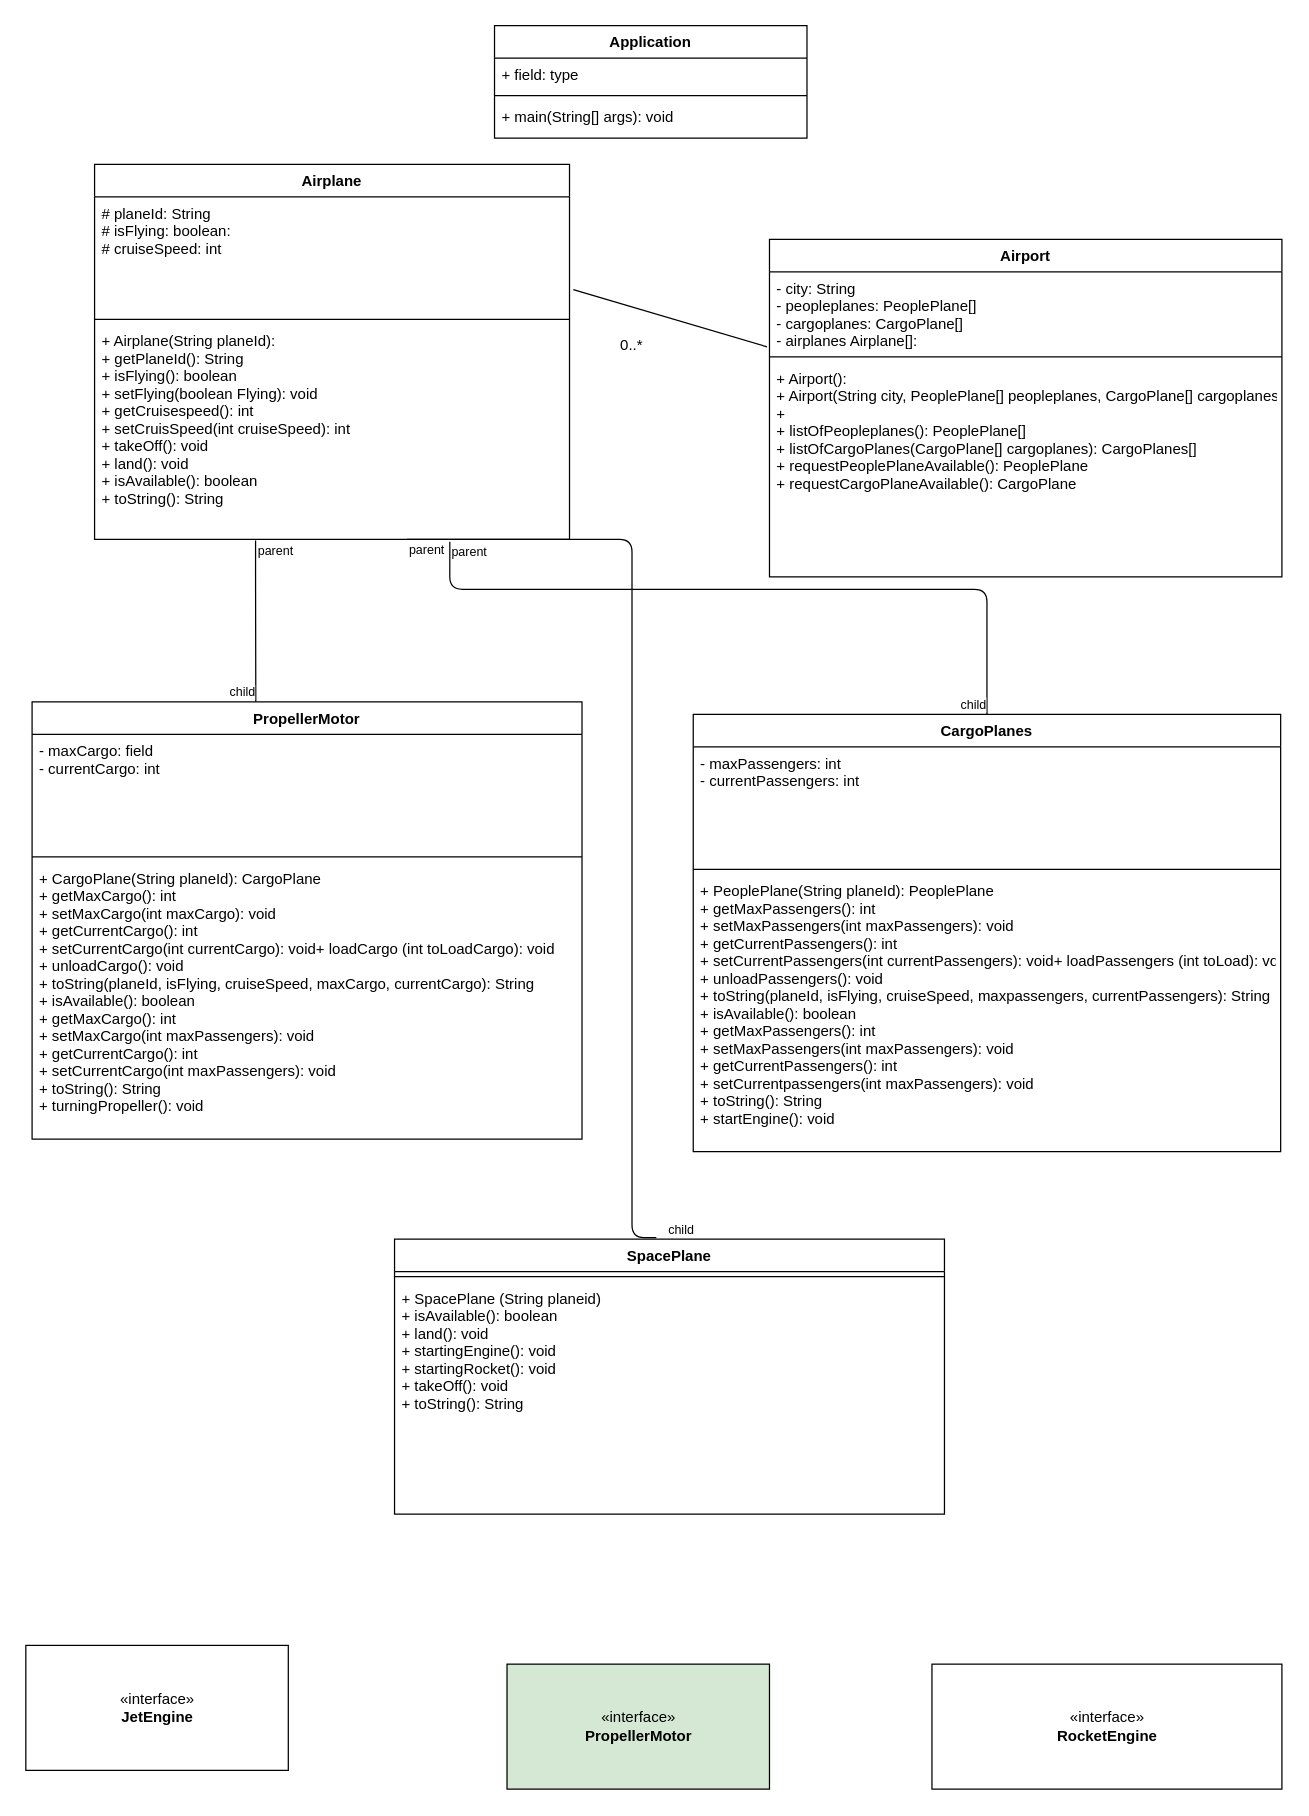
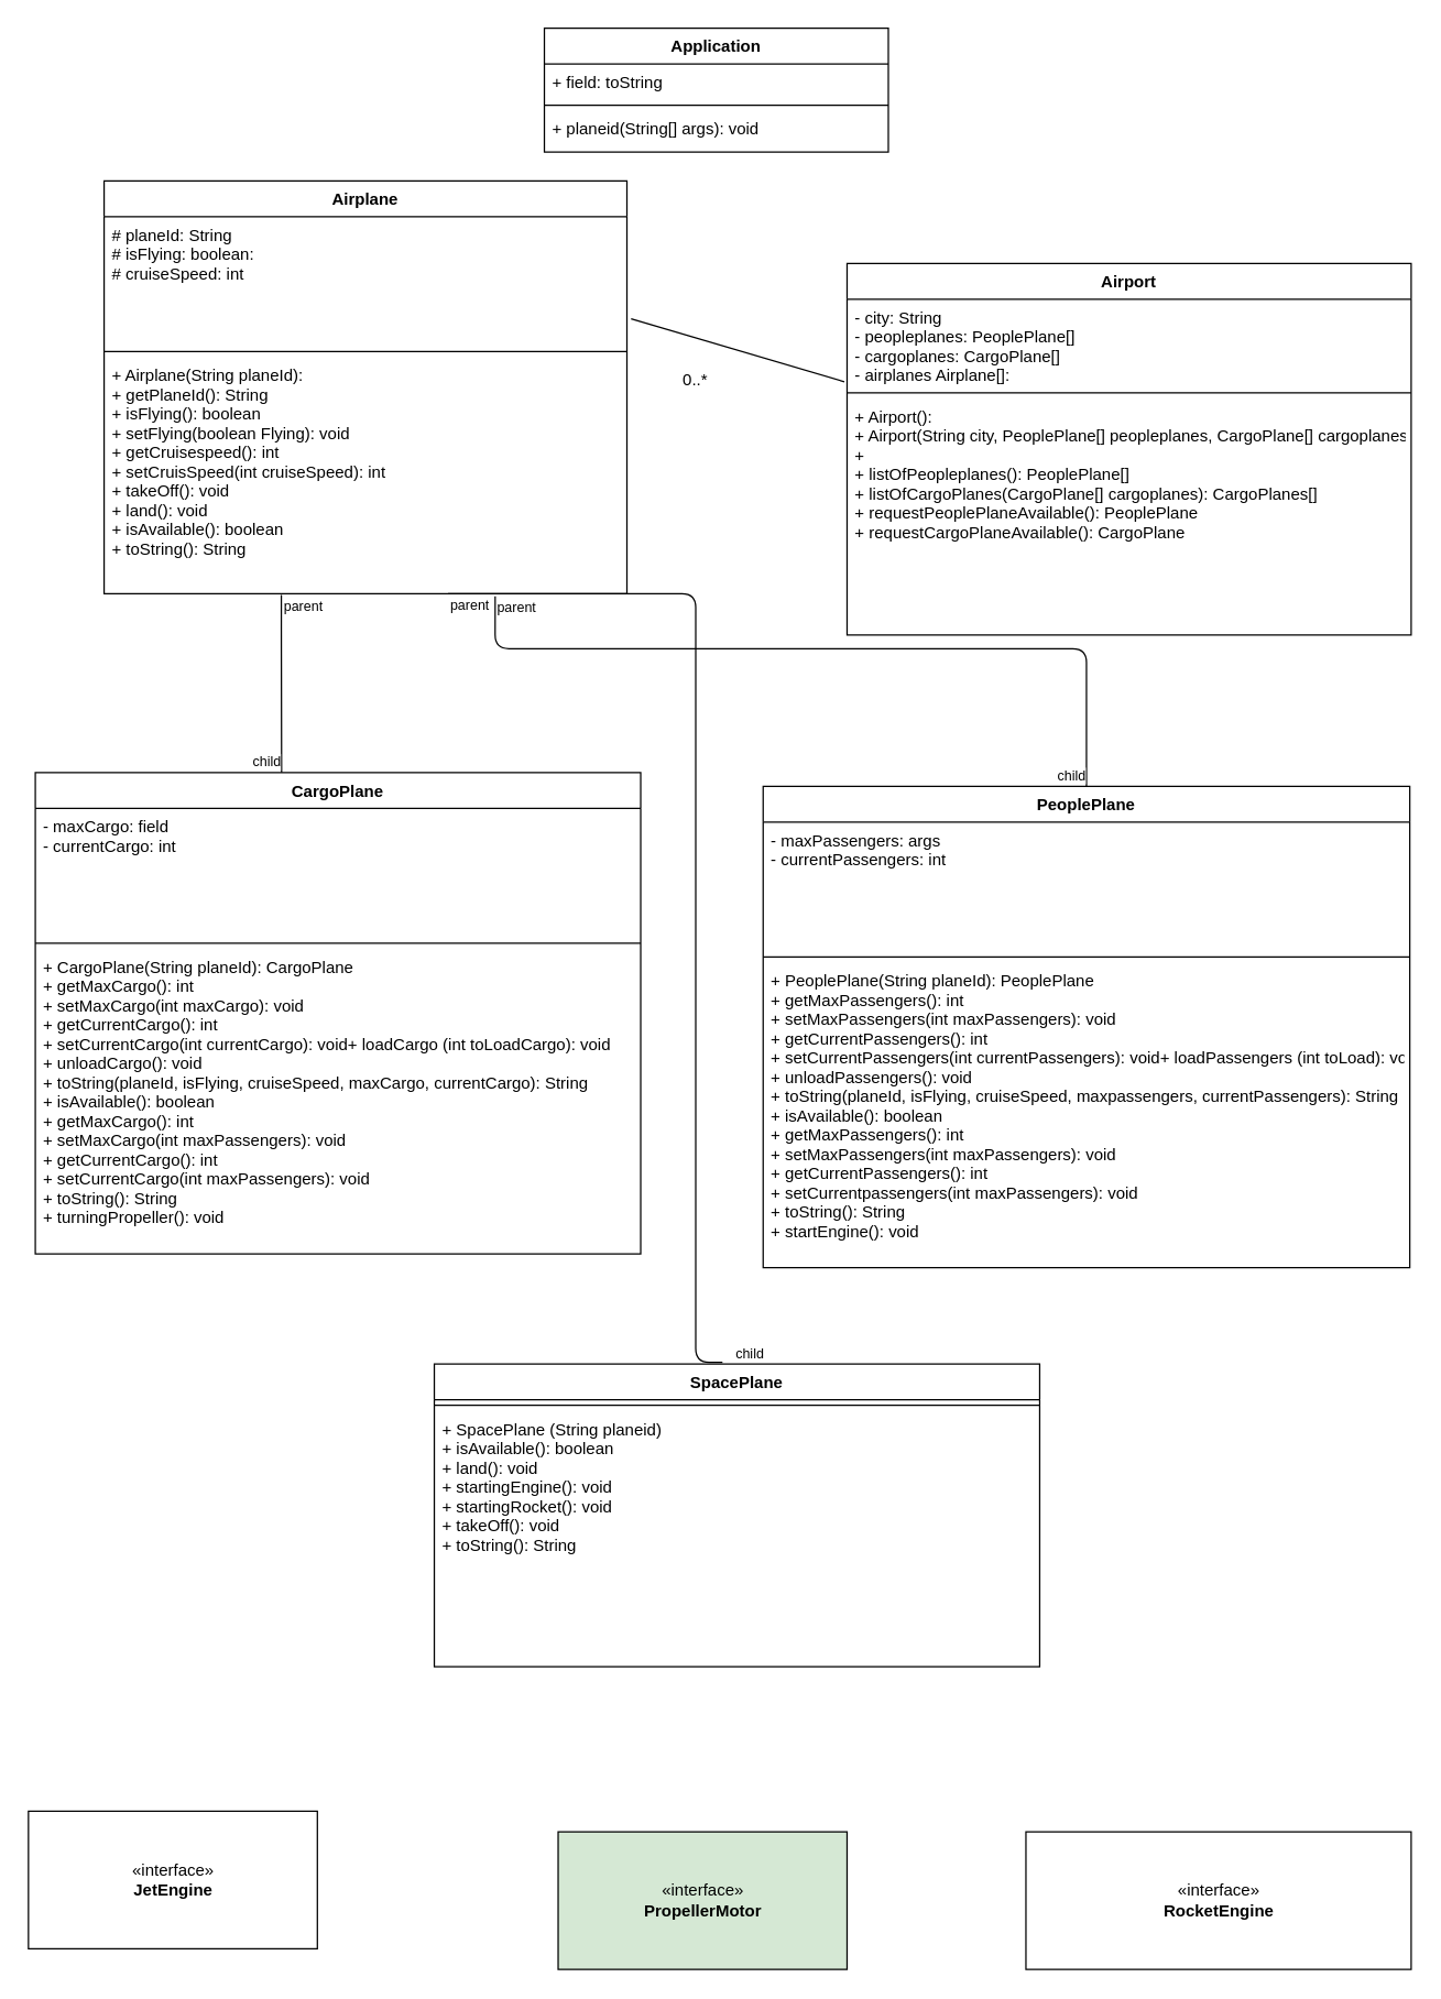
- <mxCell id="3" value="+ field: type" style="text;strokeColor=none;fillColor=none;align=left;verticalAlign=top;spacingLeft=4;spacingRight=4;overflow=hidden;rotatable=0;points=[[0,0.5],[1,0.5]];portConstraint=eastwest;" parent="2" vertex="1"><mxGeometry y="26" width="250" height="26" as="geometry" /></mxCell>
+ <mxCell id="3" value="+ field: toString" style="text;strokeColor=none;fillColor=none;align=left;verticalAlign=top;spacingLeft=4;spacingRight=4;overflow=hidden;rotatable=0;points=[[0,0.5],[1,0.5]];portConstraint=eastwest;" parent="2" vertex="1"><mxGeometry y="26" width="250" height="26" as="geometry" /></mxCell>
- <mxCell id="5" value="+ main(String[] args): void" style="text;strokeColor=none;fillColor=none;align=left;verticalAlign=top;spacingLeft=4;spacingRight=4;overflow=hidden;rotatable=0;points=[[0,0.5],[1,0.5]];portConstraint=eastwest;" parent="2" vertex="1"><mxGeometry y="60" width="250" height="30" as="geometry" /></mxCell>
+ <mxCell id="5" value="+ planeid(String[] args): void" style="text;strokeColor=none;fillColor=none;align=left;verticalAlign=top;spacingLeft=4;spacingRight=4;overflow=hidden;rotatable=0;points=[[0,0.5],[1,0.5]];portConstraint=eastwest;" parent="2" vertex="1"><mxGeometry y="60" width="250" height="30" as="geometry" /></mxCell>
- <mxCell id="20" value="PropellerMotor" style="swimlane;fontStyle=1;align=center;verticalAlign=top;childLayout=stackLayout;horizontal=1;startSize=26;horizontalStack=0;resizeParent=1;resizeParentMax=0;resizeLast=0;collapsible=1;marginBottom=0;" parent="1" vertex="1"><mxGeometry x="25" y="561" width="440" height="350" as="geometry" /></mxCell>
+ <mxCell id="20" value="CargoPlane" style="swimlane;fontStyle=1;align=center;verticalAlign=top;childLayout=stackLayout;horizontal=1;startSize=26;horizontalStack=0;resizeParent=1;resizeParentMax=0;resizeLast=0;collapsible=1;marginBottom=0;" parent="1" vertex="1"><mxGeometry x="25" y="561" width="440" height="350" as="geometry" /></mxCell>
- <mxCell id="16" value="CargoPlanes" style="swimlane;fontStyle=1;align=center;verticalAlign=top;childLayout=stackLayout;horizontal=1;startSize=26;horizontalStack=0;resizeParent=1;resizeParentMax=0;resizeLast=0;collapsible=1;marginBottom=0;" parent="1" vertex="1"><mxGeometry x="554" y="571" width="470" height="350" as="geometry" /></mxCell>
+ <mxCell id="16" value="PeoplePlane" style="swimlane;fontStyle=1;align=center;verticalAlign=top;childLayout=stackLayout;horizontal=1;startSize=26;horizontalStack=0;resizeParent=1;resizeParentMax=0;resizeLast=0;collapsible=1;marginBottom=0;" parent="1" vertex="1"><mxGeometry x="554" y="571" width="470" height="350" as="geometry" /></mxCell>
- <mxCell id="17" value="- maxPassengers: int&#10;- currentPassengers: int&#10;" style="text;strokeColor=none;fillColor=none;align=left;verticalAlign=top;spacingLeft=4;spacingRight=4;overflow=hidden;rotatable=0;points=[[0,0.5],[1,0.5]];portConstraint=eastwest;" parent="16" vertex="1"><mxGeometry y="26" width="470" height="94" as="geometry" /></mxCell>
+ <mxCell id="17" value="- maxPassengers: args&#10;- currentPassengers: int&#10;" style="text;strokeColor=none;fillColor=none;align=left;verticalAlign=top;spacingLeft=4;spacingRight=4;overflow=hidden;rotatable=0;points=[[0,0.5],[1,0.5]];portConstraint=eastwest;" parent="16" vertex="1"><mxGeometry y="26" width="470" height="94" as="geometry" /></mxCell>
